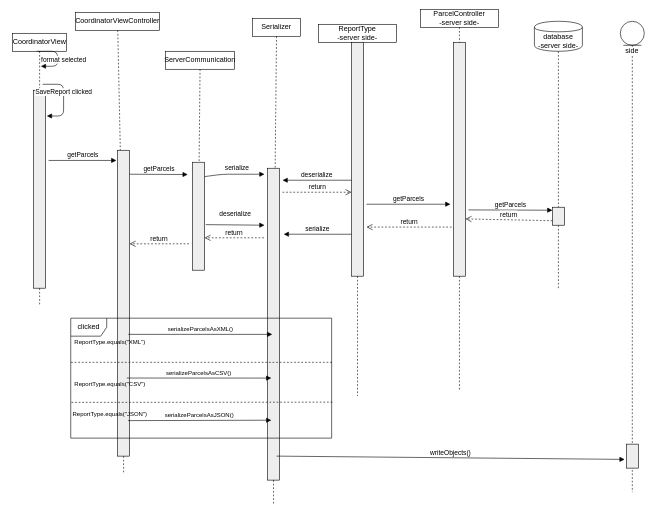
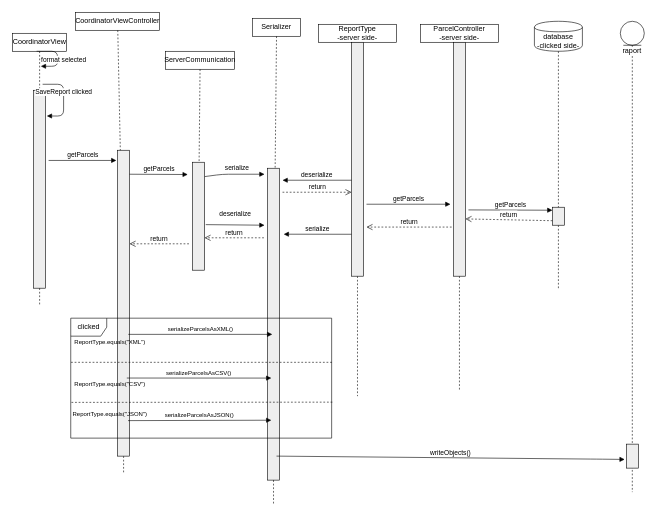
- <mxCell id="2" value="ParcelController&lt;br&gt;-server side-" style="shape=rect;html=1;whiteSpace=wrap;align=center;" parent="1" vertex="1"><mxGeometry x="700" y="15" width="130" height="30" as="geometry" /></mxCell>
+ <mxCell id="2" value="ParcelController&lt;br&gt;-server side-" style="shape=rect;html=1;whiteSpace=wrap;align=center;" parent="1" vertex="1"><mxGeometry x="700" y="40" width="130" height="30" as="geometry" /></mxCell>
- <mxCell id="25" value="database&lt;br&gt;-server side-&lt;br&gt;" style="shape=cylinder;whiteSpace=wrap;html=1;boundedLbl=1;backgroundOutline=1;" parent="1" vertex="1"><mxGeometry x="890" y="35" width="80" height="50" as="geometry" /></mxCell>
+ <mxCell id="25" value="database&lt;br&gt;-clicked side-&lt;br&gt;" style="shape=cylinder;whiteSpace=wrap;html=1;boundedLbl=1;backgroundOutline=1;" parent="1" vertex="1"><mxGeometry x="890" y="35" width="80" height="50" as="geometry" /></mxCell>
- <mxCell id="53" value="side" style="shape=umlLifeline;participant=umlEntity;perimeter=lifelinePerimeter;whiteSpace=wrap;html=1;container=1;collapsible=0;recursiveResize=0;verticalAlign=top;spacingTop=36;labelBackgroundColor=#ffffff;outlineConnect=0;" vertex="1" parent="1"><mxGeometry x="1033.2" y="35" width="40" height="785" as="geometry" /></mxCell>
+ <mxCell id="53" value="raport" style="shape=umlLifeline;participant=umlEntity;perimeter=lifelinePerimeter;whiteSpace=wrap;html=1;container=1;collapsible=0;recursiveResize=0;verticalAlign=top;spacingTop=36;labelBackgroundColor=#ffffff;outlineConnect=0;" vertex="1" parent="1"><mxGeometry x="1033.2" y="35" width="40" height="785" as="geometry" /></mxCell>
